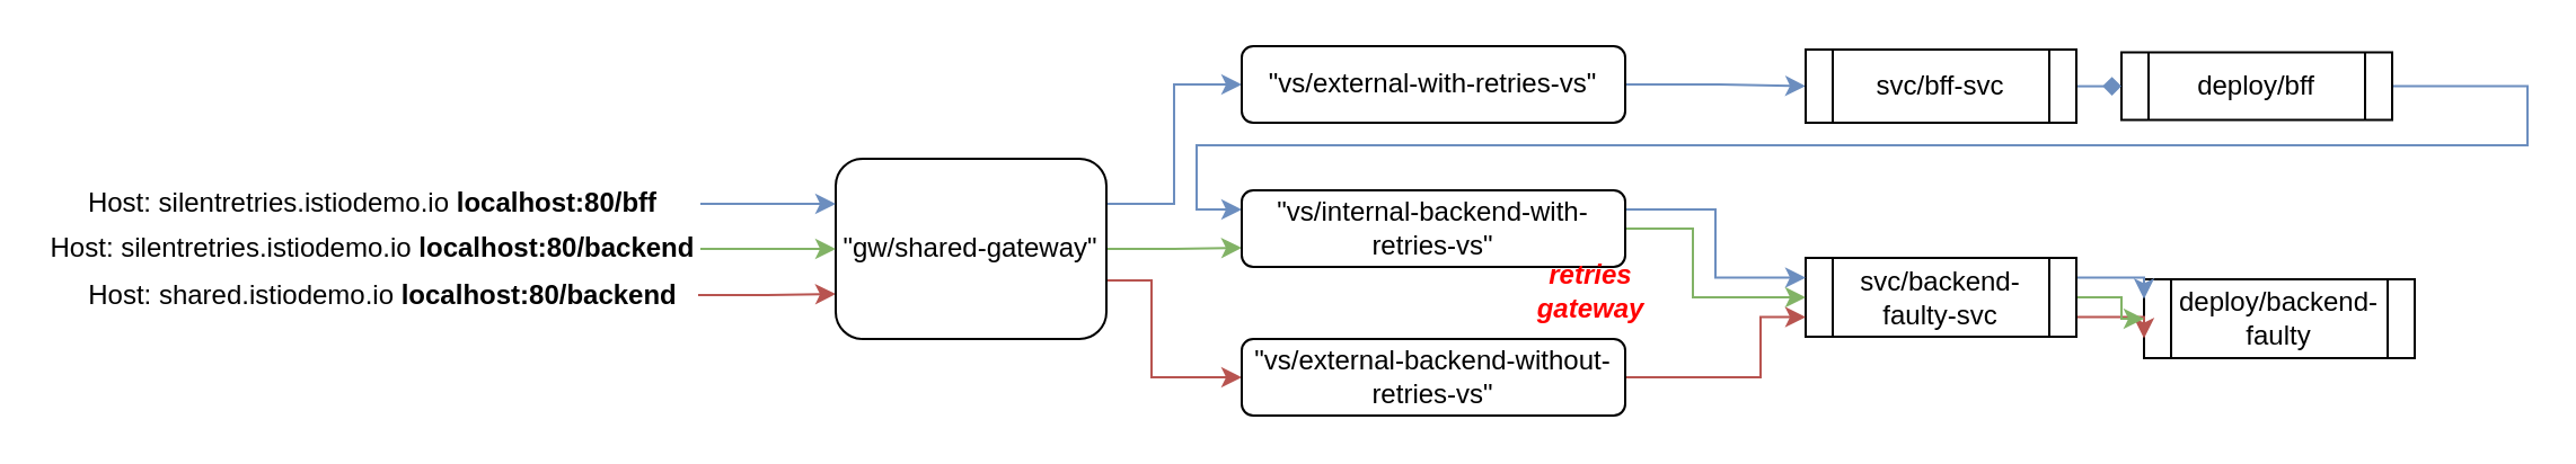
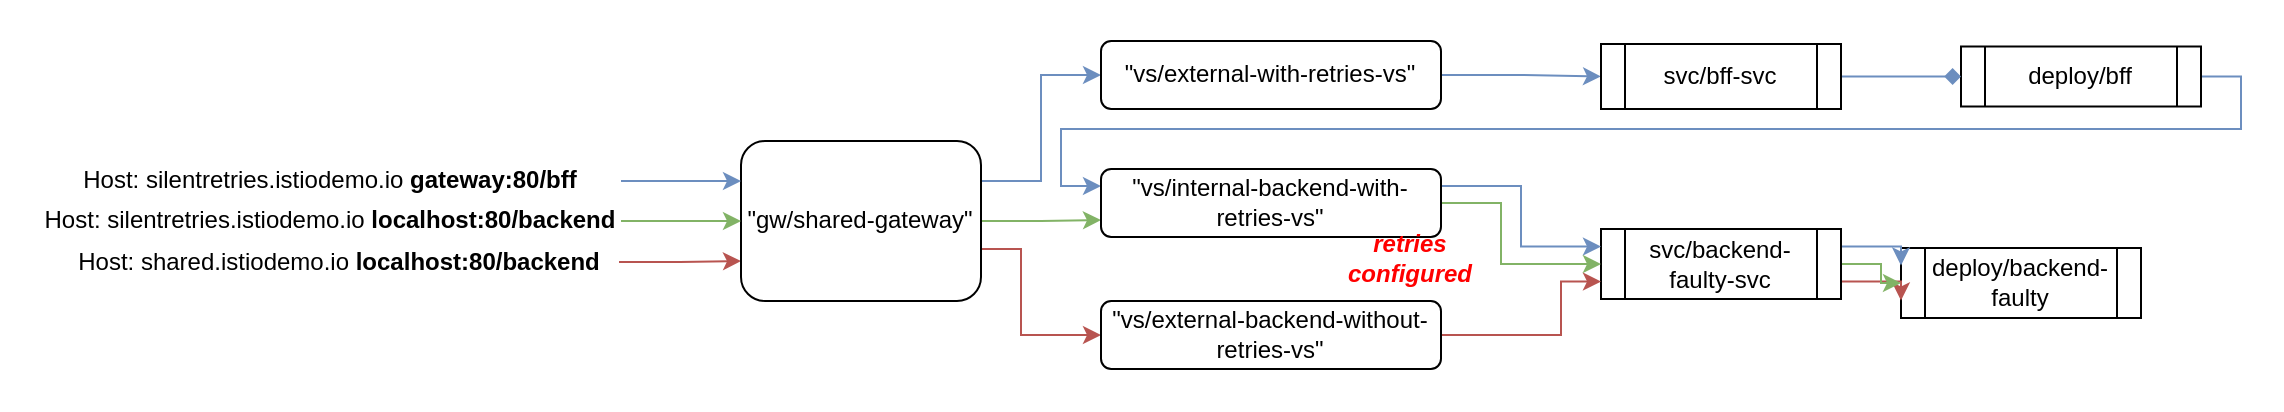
- <mxCell id="11" value="deploy/bff" style="shape=process;whiteSpace=wrap;html=1;backgroundOutline=1;" parent="1" vertex="1"><mxGeometry x="940" y="22.75" width="120" height="30" as="geometry" /></mxCell>
+ <mxCell id="11" value="deploy/bff" style="shape=process;whiteSpace=wrap;html=1;backgroundOutline=1;" parent="1" vertex="1"><mxGeometry x="980" y="22.75" width="120" height="30" as="geometry" /></mxCell>
- <mxCell id="20" value="Host: silentretries.istiodemo.io&amp;nbsp;&lt;b&gt;localhost:80/bff&lt;/b&gt;" style="text;html=1;strokeColor=none;fillColor=none;align=center;verticalAlign=middle;whiteSpace=wrap;rounded=0;" parent="1" vertex="1"><mxGeometry x="20" y="75" width="290" height="30" as="geometry" /></mxCell>
+ <mxCell id="20" value="Host: silentretries.istiodemo.io&amp;nbsp;&lt;b&gt;gateway:80/bff&lt;/b&gt;" style="text;html=1;strokeColor=none;fillColor=none;align=center;verticalAlign=middle;whiteSpace=wrap;rounded=0;" parent="1" vertex="1"><mxGeometry x="20" y="75" width="290" height="30" as="geometry" /></mxCell>
- <mxCell id="26" value="&lt;i&gt;&lt;b&gt;&lt;font color=&quot;#ff0000&quot;&gt;retries&lt;br&gt;gateway&lt;br&gt;&lt;/font&gt;&lt;/b&gt;&lt;/i&gt;" style="text;html=1;strokeColor=none;fillColor=none;align=center;verticalAlign=middle;whiteSpace=wrap;rounded=0;" parent="1" vertex="1"><mxGeometry x="660" y="113.5" width="90" height="30" as="geometry" /></mxCell>
+ <mxCell id="26" value="&lt;i&gt;&lt;b&gt;&lt;font color=&quot;#ff0000&quot;&gt;retries&lt;br&gt;configured&lt;br&gt;&lt;/font&gt;&lt;/b&gt;&lt;/i&gt;" style="text;html=1;strokeColor=none;fillColor=none;align=center;verticalAlign=middle;whiteSpace=wrap;rounded=0;" parent="1" vertex="1"><mxGeometry x="660" y="113.5" width="90" height="30" as="geometry" /></mxCell>
